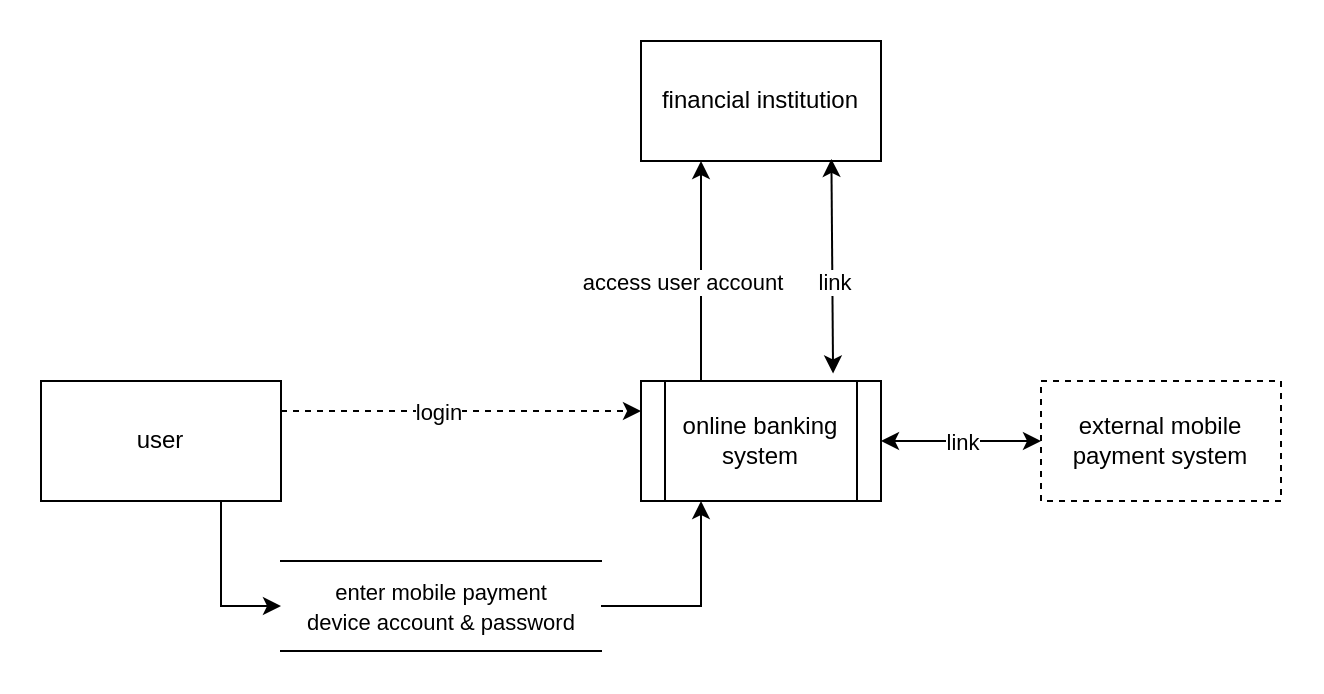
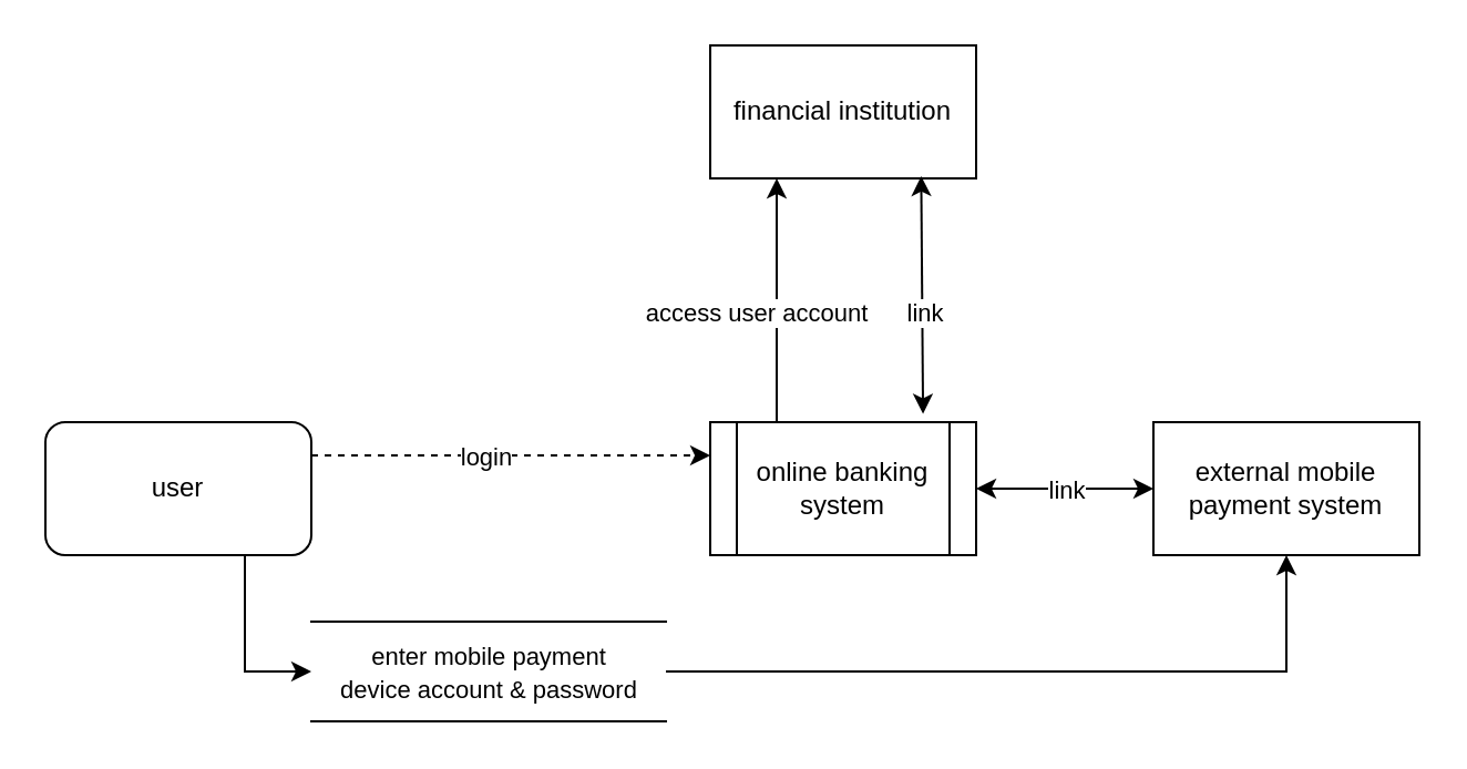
- <mxCell id="8" value="user" style="rounded=0;whiteSpace=wrap;html=1;" parent="1" vertex="1"><mxGeometry x="20" y="190" width="120" height="60" as="geometry" /></mxCell>
+ <mxCell id="8" value="user" style="whiteSpace=wrap;html=1;rounded=1;" parent="1" vertex="1"><mxGeometry x="20" y="190" width="120" height="60" as="geometry" /></mxCell>
- <mxCell id="9" value="external mobile payment system" style="rounded=0;whiteSpace=wrap;html=1;dashed=1;" parent="1" vertex="1"><mxGeometry x="520" y="190" width="120" height="60" as="geometry" /></mxCell>
+ <mxCell id="9" value="external mobile payment system" style="rounded=0;whiteSpace=wrap;html=1;" parent="1" vertex="1"><mxGeometry x="520" y="190" width="120" height="60" as="geometry" /></mxCell>
- <mxCell id="15" style="edgeStyle=orthogonalEdgeStyle;rounded=0;orthogonalLoop=1;jettySize=auto;html=1;exitX=1;exitY=0.5;exitDx=0;exitDy=0;entryX=0.25;entryY=1;entryDx=0;entryDy=0;" edge="1" parent="1" source="16" target="4"><mxGeometry relative="1" as="geometry" /></mxCell>
+ <mxCell id="15" style="edgeStyle=orthogonalEdgeStyle;rounded=0;orthogonalLoop=1;jettySize=auto;html=1;exitX=1;exitY=0.5;exitDx=0;exitDy=0;" edge="1" parent="1" source="16" target="9"><mxGeometry relative="1" as="geometry" /></mxCell>
